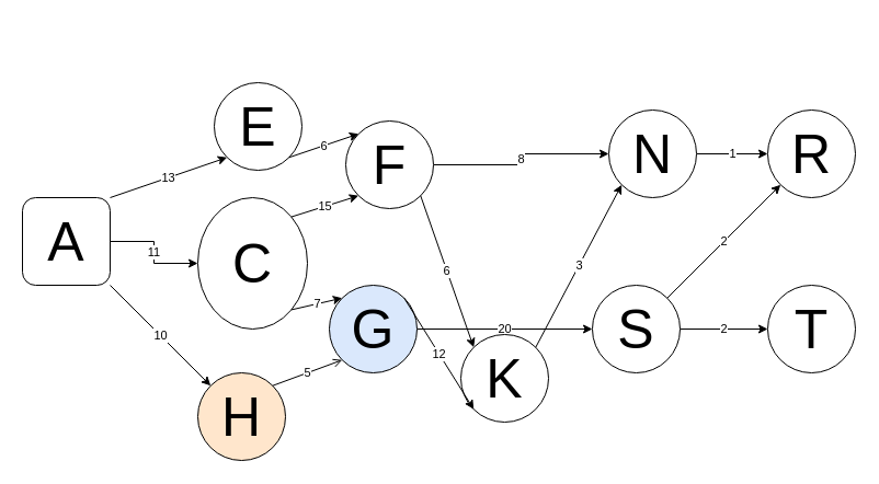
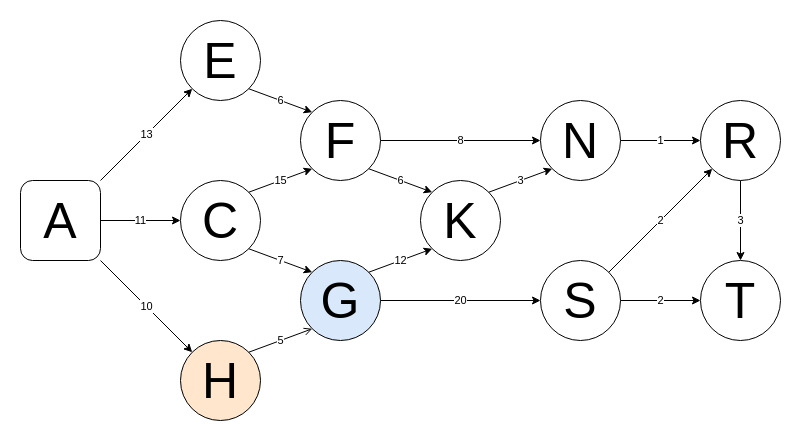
- <mxCell id="4" value="&lt;font style=&quot;font-size: 50px&quot;&gt;E&lt;/font&gt;" style="ellipse;whiteSpace=wrap;html=1;aspect=fixed;" vertex="1" parent="1"><mxGeometry x="195" y="75" width="80" height="80" as="geometry" /></mxCell>
+ <mxCell id="4" value="&lt;font style=&quot;font-size: 50px&quot;&gt;E&lt;/font&gt;" style="ellipse;whiteSpace=wrap;html=1;aspect=fixed;" vertex="1" parent="1"><mxGeometry x="180" width="80" height="80" as="geometry" y="20" /></mxCell>
- <mxCell id="13" value="&lt;font style=&quot;font-size: 50px&quot;&gt;N&lt;/font&gt;" style="ellipse;whiteSpace=wrap;html=1;aspect=fixed;" vertex="1" parent="1"><mxGeometry x="555" y="100" width="80" height="80" as="geometry" /></mxCell>
+ <mxCell id="13" value="&lt;font style=&quot;font-size: 50px&quot;&gt;N&lt;/font&gt;" style="ellipse;whiteSpace=wrap;html=1;aspect=fixed;" vertex="1" parent="1"><mxGeometry x="540" y="100" width="80" height="80" as="geometry" /></mxCell>
- <mxCell id="8" value="&lt;font style=&quot;font-size: 50px&quot;&gt;F&lt;/font&gt;" style="ellipse;whiteSpace=wrap;html=1;aspect=fixed;" vertex="1" parent="1"><mxGeometry x="315" y="110" width="80" height="80" as="geometry" /></mxCell>
+ <mxCell id="8" value="&lt;font style=&quot;font-size: 50px&quot;&gt;F&lt;/font&gt;" style="ellipse;whiteSpace=wrap;html=1;aspect=fixed;" vertex="1" parent="1"><mxGeometry x="300" y="100" width="80" height="80" as="geometry" /></mxCell>
+ <mxCell id="16" value="3" style="edgeStyle=orthogonalEdgeStyle;rounded=0;orthogonalLoop=1;jettySize=auto;html=1;entryX=0.5;entryY=0;entryDx=0;entryDy=0;" edge="1" parent="1" source="17" target="18"><mxGeometry relative="1" as="geometry" /></mxCell>
- <mxCell id="5" value="&lt;font style=&quot;font-size: 50px&quot;&gt;C&lt;/font&gt;" style="ellipse;whiteSpace=wrap;html=1;aspect=fixed;" vertex="1" parent="1"><mxGeometry x="180" y="180" width="100" height="120" as="geometry" /></mxCell>
+ <mxCell id="5" value="&lt;font style=&quot;font-size: 50px&quot;&gt;C&lt;/font&gt;" style="ellipse;whiteSpace=wrap;html=1;aspect=fixed;" vertex="1" parent="1"><mxGeometry x="180" y="180" width="80" height="80" as="geometry" /></mxCell>
- <mxCell id="11" value="&lt;span style=&quot;font-size: 50px&quot;&gt;K&lt;/span&gt;" style="ellipse;whiteSpace=wrap;html=1;aspect=fixed;" vertex="1" parent="1"><mxGeometry x="420" y="305" width="80" height="80" as="geometry" /></mxCell>
+ <mxCell id="11" value="&lt;span style=&quot;font-size: 50px&quot;&gt;K&lt;/span&gt;" style="ellipse;whiteSpace=wrap;html=1;aspect=fixed;" vertex="1" parent="1"><mxGeometry x="420" y="180" width="80" height="80" as="geometry" /></mxCell>
